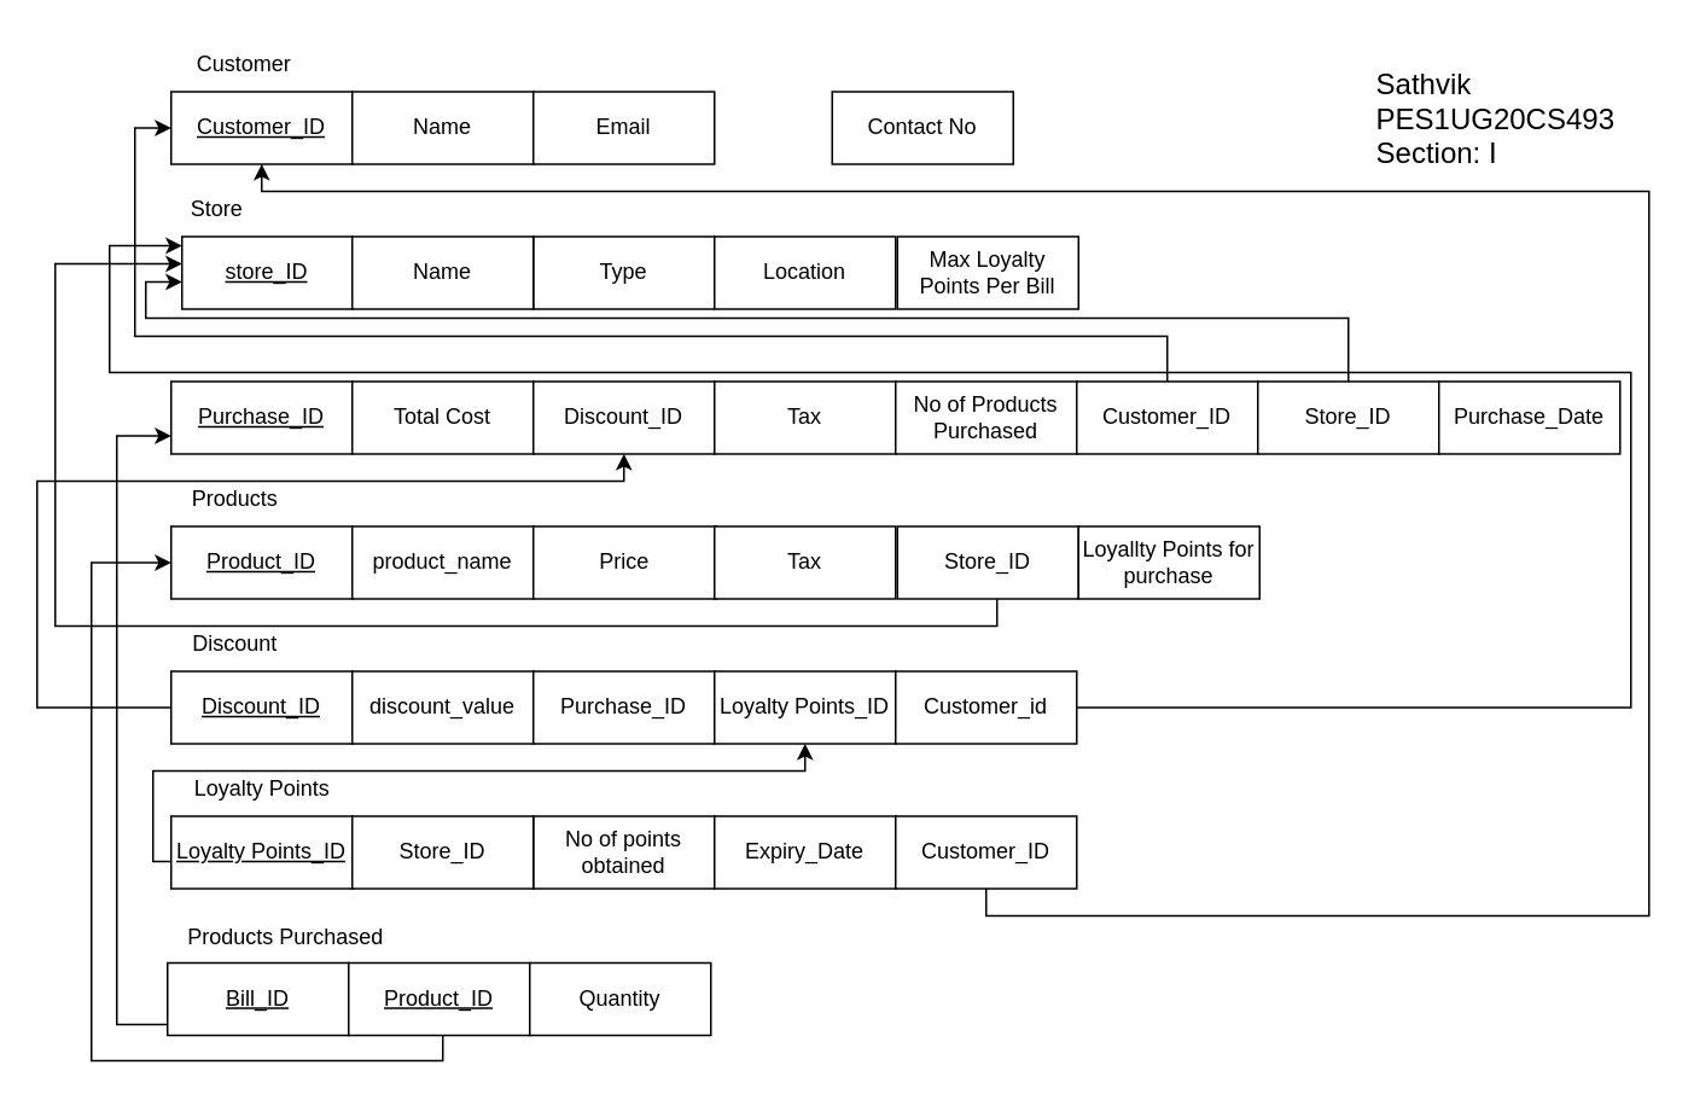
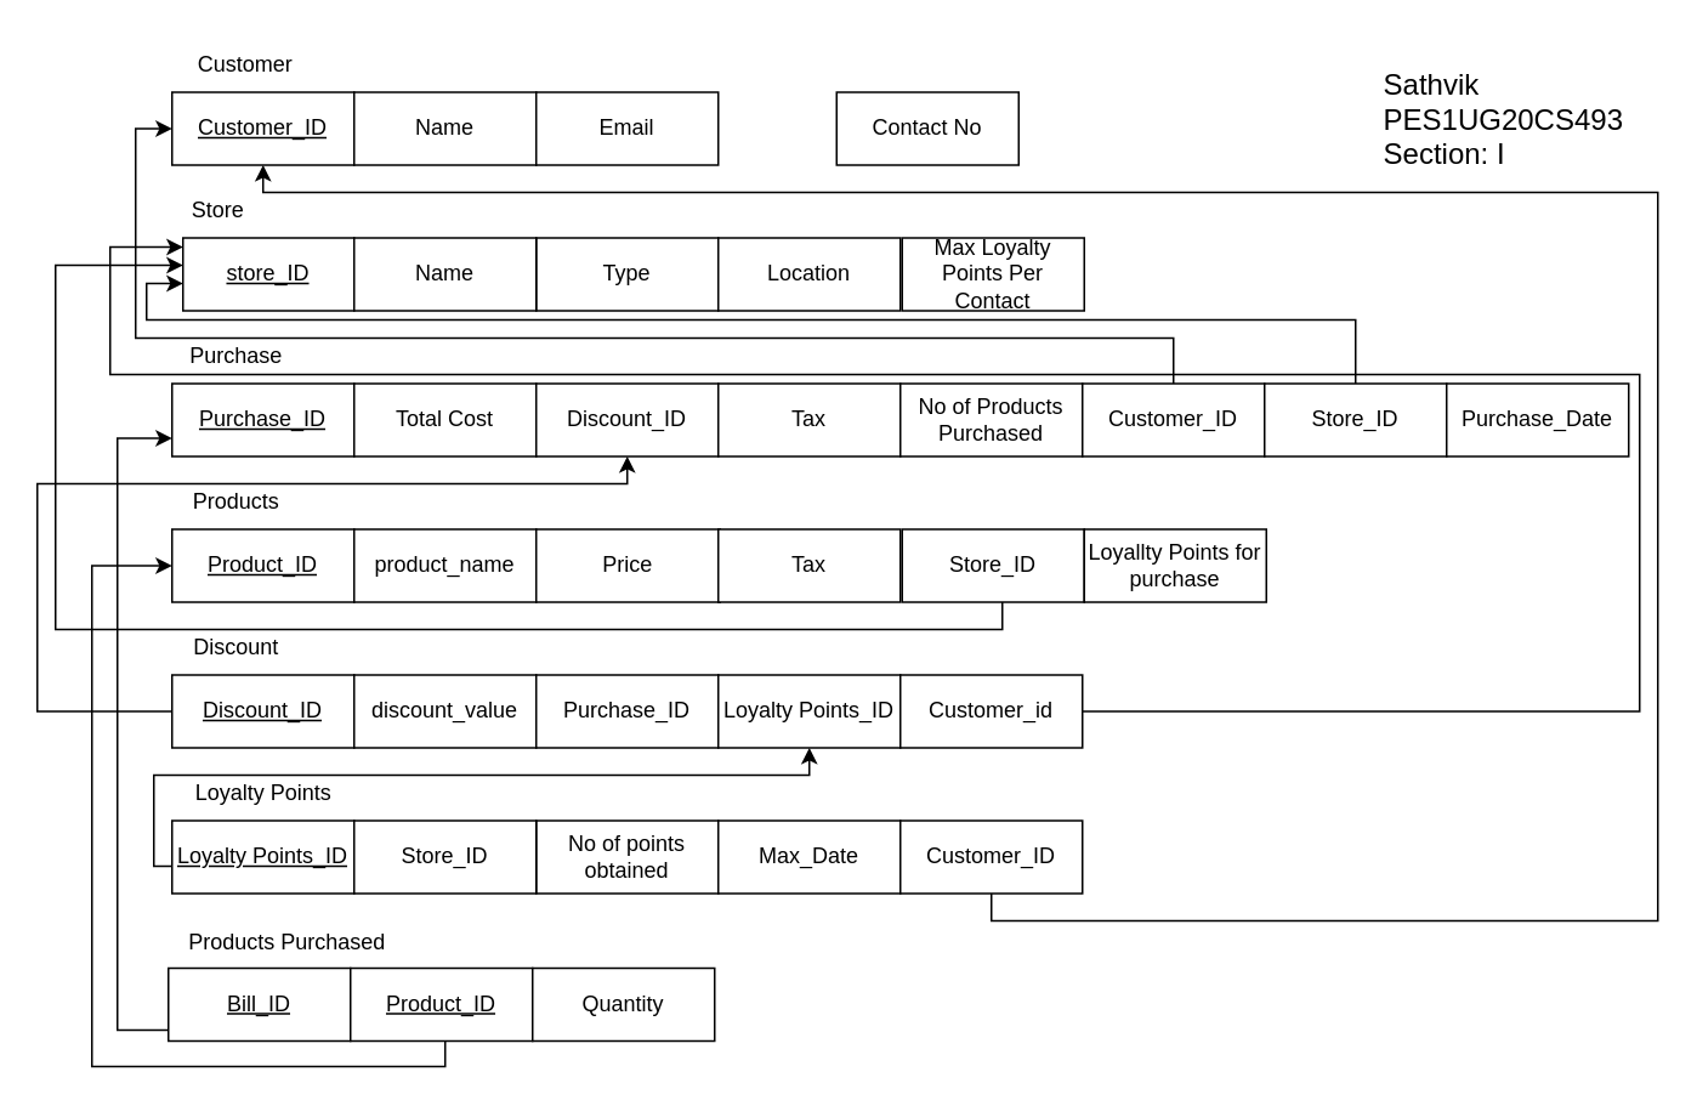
- <mxCell id="48" value="Max Loyalty Points Per Bill" style="whiteSpace=wrap;html=1;align=center;" parent="1" vertex="1"><mxGeometry x="495" y="130" width="100" height="40" as="geometry" /></mxCell>
+ <mxCell id="48" value="Max Loyalty Points Per Contact" style="whiteSpace=wrap;html=1;align=center;" parent="1" vertex="1"><mxGeometry x="495" y="130" width="100" height="40" as="geometry" /></mxCell>
+ <mxCell id="37" value="Purchase" style="text;html=1;align=center;verticalAlign=middle;resizable=0;points=[];autosize=1;strokeColor=none;fillColor=none;" parent="1" vertex="1"><mxGeometry x="94" y="180" width="70" height="30" as="geometry" /></mxCell>
- <mxCell id="24" value="Expiry_Date" style="whiteSpace=wrap;html=1;align=center;" parent="1" vertex="1"><mxGeometry x="394" y="450" width="100" height="40" as="geometry" /></mxCell>
+ <mxCell id="24" value="Max_Date" style="whiteSpace=wrap;html=1;align=center;" parent="1" vertex="1"><mxGeometry x="394" y="450" width="100" height="40" as="geometry" /></mxCell>
